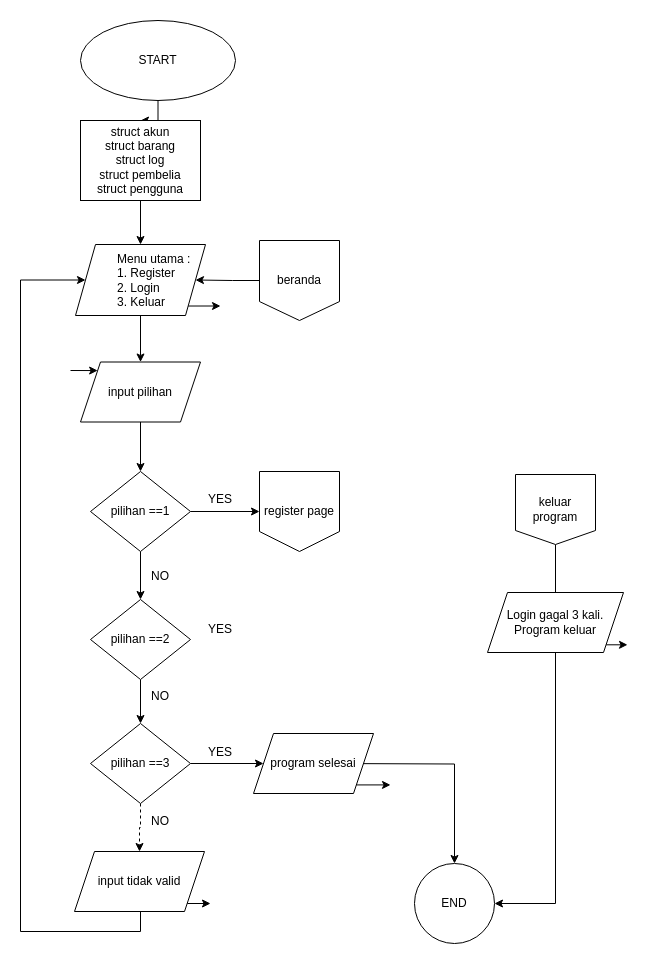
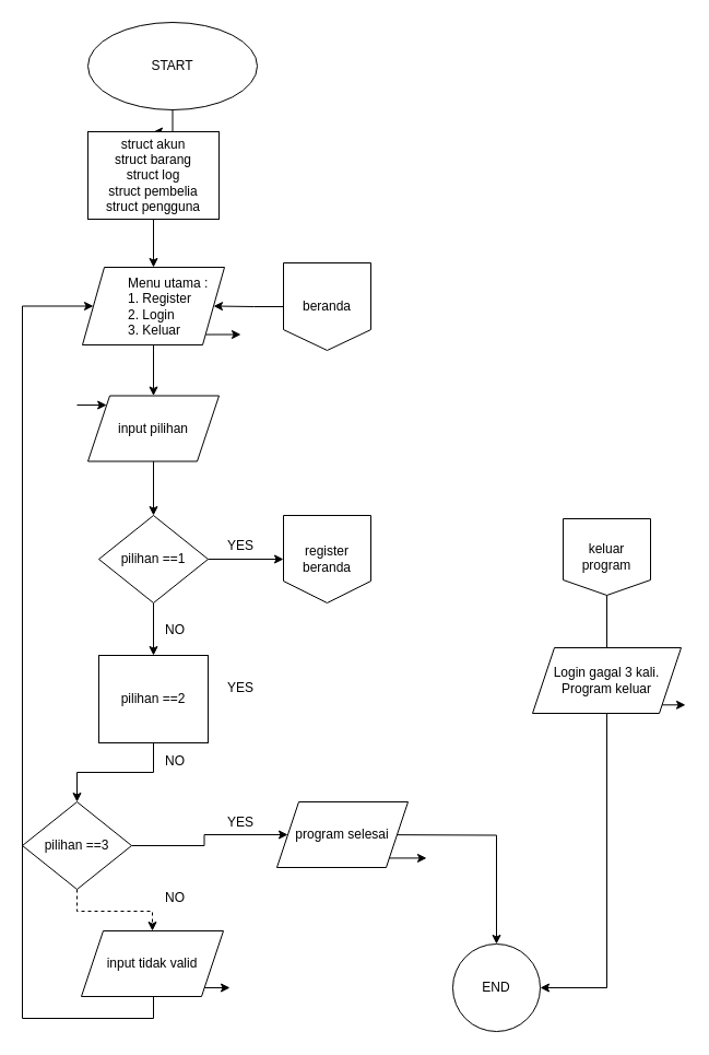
- <mxCell id="20" value="register page" style="shape=offPageConnector;whiteSpace=wrap;html=1;size=0.25;" parent="1" vertex="1"><mxGeometry x="259" y="471" width="80" height="80" as="geometry" /></mxCell>
+ <mxCell id="20" value="register beranda" style="shape=offPageConnector;whiteSpace=wrap;html=1;size=0.25;" parent="1" vertex="1"><mxGeometry x="259" y="471" width="80" height="80" as="geometry" /></mxCell>
- <mxCell id="16" value="pilihan ==2" style="rhombus;whiteSpace=wrap;html=1;" parent="1" vertex="1"><mxGeometry x="90" y="599" width="100" height="80" as="geometry" /></mxCell>
+ <mxCell id="16" value="pilihan ==2" style="whiteSpace=wrap;html=1;rounded=0;" parent="1" vertex="1"><mxGeometry x="90" y="599" width="100" height="80" as="geometry" /></mxCell>
- <mxCell id="19" value="pilihan ==3" style="rhombus;whiteSpace=wrap;html=1;" parent="1" vertex="1"><mxGeometry x="90" y="723" width="100" height="80" as="geometry" /></mxCell>
+ <mxCell id="19" value="pilihan ==3" style="rhombus;whiteSpace=wrap;html=1;" parent="1" vertex="1"><mxGeometry x="20" y="733" width="100" height="80" as="geometry" /></mxCell>
